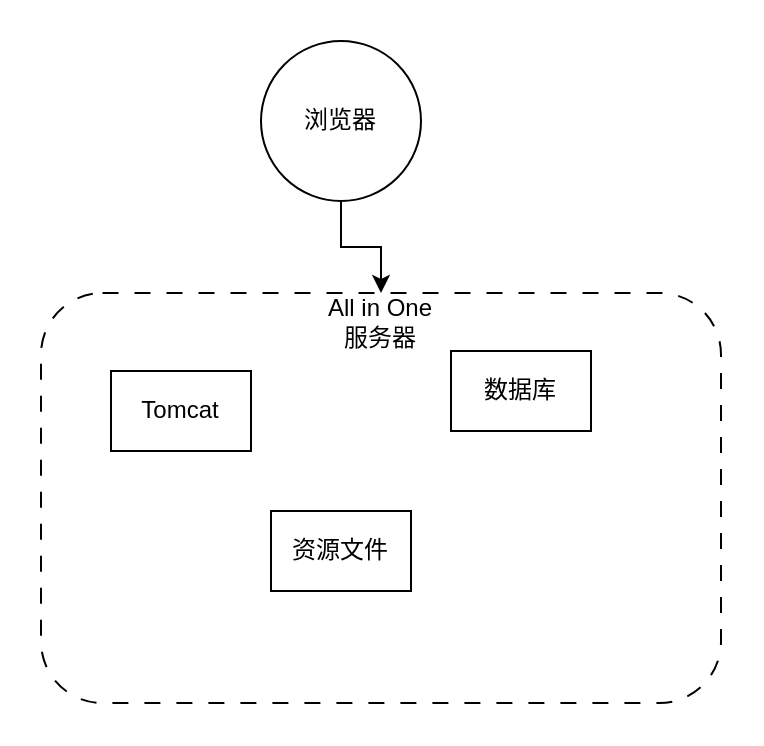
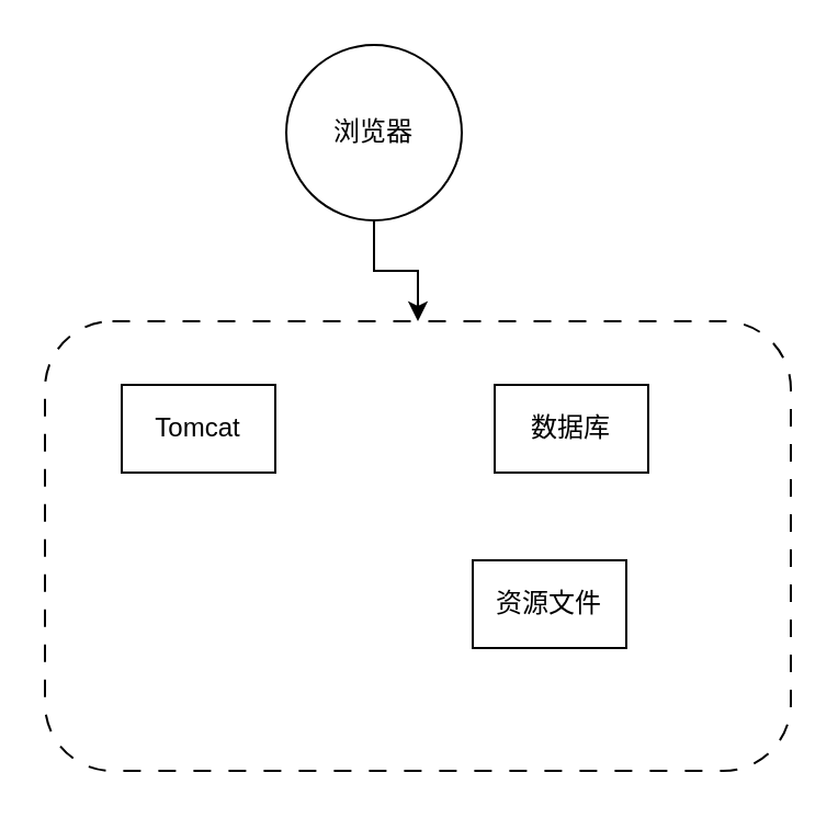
- <mxCell id="8" value="All in One 服务器" style="text;html=1;align=center;verticalAlign=middle;whiteSpace=wrap;rounded=0;" vertex="1" parent="1"><mxGeometry x="160" y="146" width="60" height="30" as="geometry" /></mxCell>
- <mxCell id="5" value="Tomcat" style="rounded=0;whiteSpace=wrap;html=1;" vertex="1" parent="1"><mxGeometry x="55" y="185" width="70" height="40" as="geometry" /></mxCell>
+ <mxCell id="5" value="Tomcat" style="rounded=0;whiteSpace=wrap;html=1;" vertex="1" parent="1"><mxGeometry x="55" y="175" width="70" height="40" as="geometry" /></mxCell>
- <mxCell id="6" value="资源文件" style="rounded=0;whiteSpace=wrap;html=1;" vertex="1" parent="1"><mxGeometry x="135" y="255" width="70" height="40" as="geometry" /></mxCell>
+ <mxCell id="6" value="资源文件" style="rounded=0;whiteSpace=wrap;html=1;" vertex="1" parent="1"><mxGeometry x="215" y="255" width="70" height="40" as="geometry" /></mxCell>
